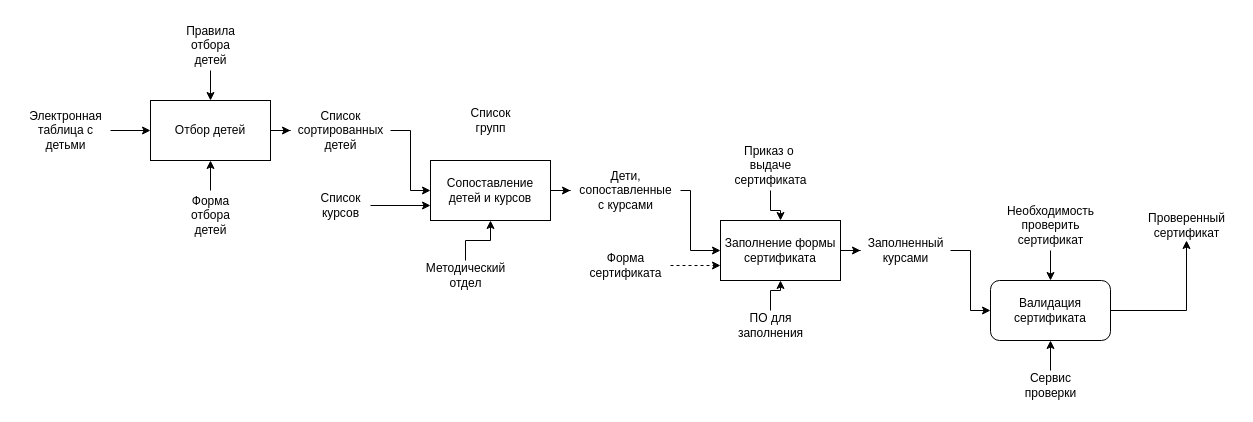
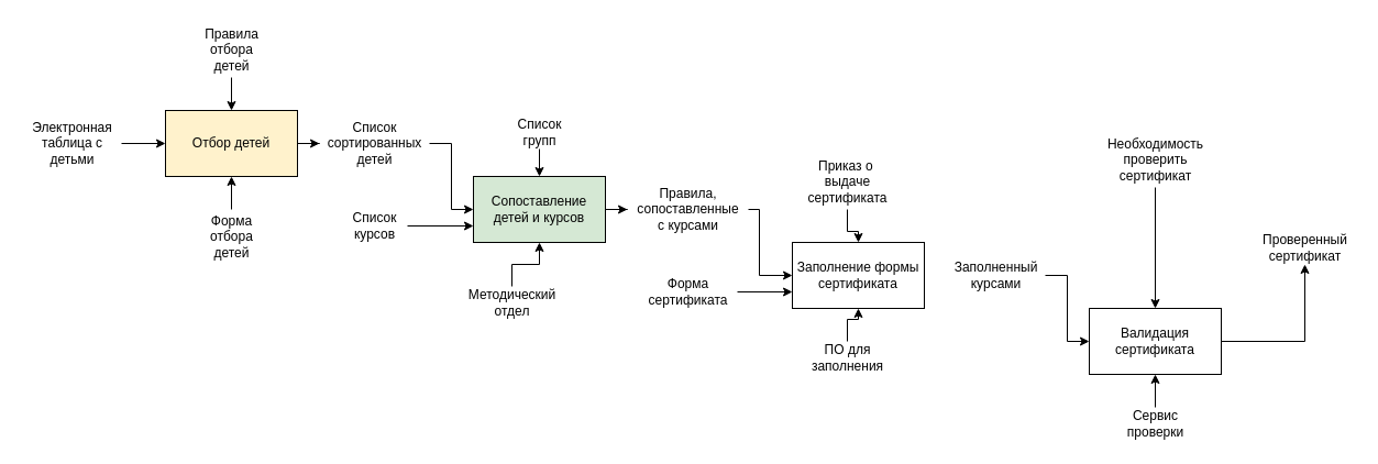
- <mxCell id="3" value="Отбор детей" style="rounded=0;whiteSpace=wrap;html=1;" vertex="1" parent="1"><mxGeometry x="150" y="100" width="120" height="60" as="geometry" /></mxCell>
+ <mxCell id="3" value="Отбор детей" style="rounded=0;whiteSpace=wrap;html=1;fillColor=#fff2cc;" vertex="1" parent="1"><mxGeometry x="150" y="100" width="120" height="60" as="geometry" /></mxCell>
+ <mxCell id="16" style="edgeStyle=orthogonalEdgeStyle;rounded=0;orthogonalLoop=1;jettySize=auto;html=1;" edge="1" parent="1" source="17" target="13"><mxGeometry relative="1" as="geometry" /></mxCell>
- <mxCell id="13" value="Сопоставление детей и курсов" style="rounded=0;whiteSpace=wrap;html=1;" vertex="1" parent="1"><mxGeometry x="430" y="160" width="120" height="60" as="geometry" /></mxCell>
+ <mxCell id="13" value="Сопоставление детей и курсов" style="rounded=0;whiteSpace=wrap;html=1;fillColor=#d5e8d4;" vertex="1" parent="1"><mxGeometry x="430" y="160" width="120" height="60" as="geometry" /></mxCell>
- <mxCell id="21" value="Дети,&lt;br&gt;сопоставленные&lt;br&gt;с курсами" style="text;html=1;align=center;verticalAlign=middle;resizable=0;points=[];autosize=1;" vertex="1" parent="1"><mxGeometry x="570" y="165" width="110" height="50" as="geometry" /></mxCell>
+ <mxCell id="21" value="Правила,&lt;br&gt;сопоставленные&lt;br&gt;с курсами" style="text;html=1;align=center;verticalAlign=middle;resizable=0;points=[];autosize=1;" vertex="1" parent="1"><mxGeometry x="570" y="165" width="110" height="50" as="geometry" /></mxCell>
- <mxCell id="37" value="Необходимость&lt;br&gt;проверить&lt;br&gt;сертификат" style="text;html=1;align=center;verticalAlign=middle;resizable=0;points=[];autosize=1;" vertex="1" parent="1"><mxGeometry x="1000" y="200" width="100" height="50" as="geometry" /></mxCell>
+ <mxCell id="37" value="Необходимость&lt;br&gt;проверить&lt;br&gt;сертификат" style="text;html=1;align=center;verticalAlign=middle;resizable=0;points=[];autosize=1;" vertex="1" parent="1"><mxGeometry x="1000" y="120" width="100" height="50" as="geometry" /></mxCell>
- <mxCell id="22" value="" style="edgeStyle=orthogonalEdgeStyle;rounded=0;orthogonalLoop=1;jettySize=auto;html=1;" edge="1" parent="1" source="23" target="31"><mxGeometry relative="1" as="geometry" /></mxCell>
- <mxCell id="24" style="edgeStyle=orthogonalEdgeStyle;rounded=0;orthogonalLoop=1;jettySize=auto;html=1;entryX=0;entryY=0.75;entryDx=0;entryDy=0;dashed=1;" edge="1" parent="1" source="25" target="23"><mxGeometry relative="1" as="geometry" /></mxCell>
+ <mxCell id="24" style="edgeStyle=orthogonalEdgeStyle;rounded=0;orthogonalLoop=1;jettySize=auto;html=1;entryX=0;entryY=0.75;entryDx=0;entryDy=0;" edge="1" parent="1" source="25" target="23"><mxGeometry relative="1" as="geometry" /></mxCell>
- <mxCell id="33" value="Валидация сертификата" style="whiteSpace=wrap;html=1;rounded=1;" vertex="1" parent="1"><mxGeometry x="990" y="280" width="120" height="60" as="geometry" /></mxCell>
+ <mxCell id="33" value="Валидация сертификата" style="rounded=0;whiteSpace=wrap;html=1;" vertex="1" parent="1"><mxGeometry x="990" y="280" width="120" height="60" as="geometry" /></mxCell>
